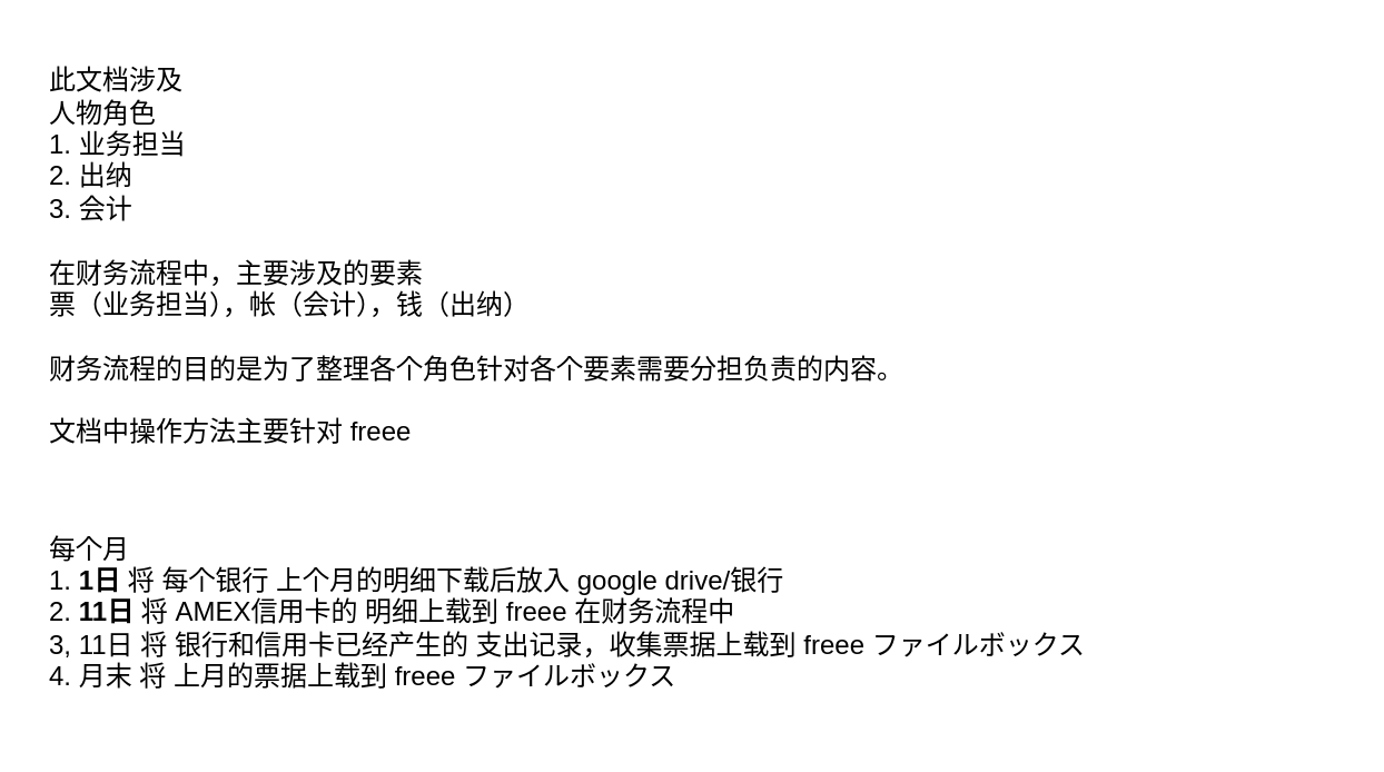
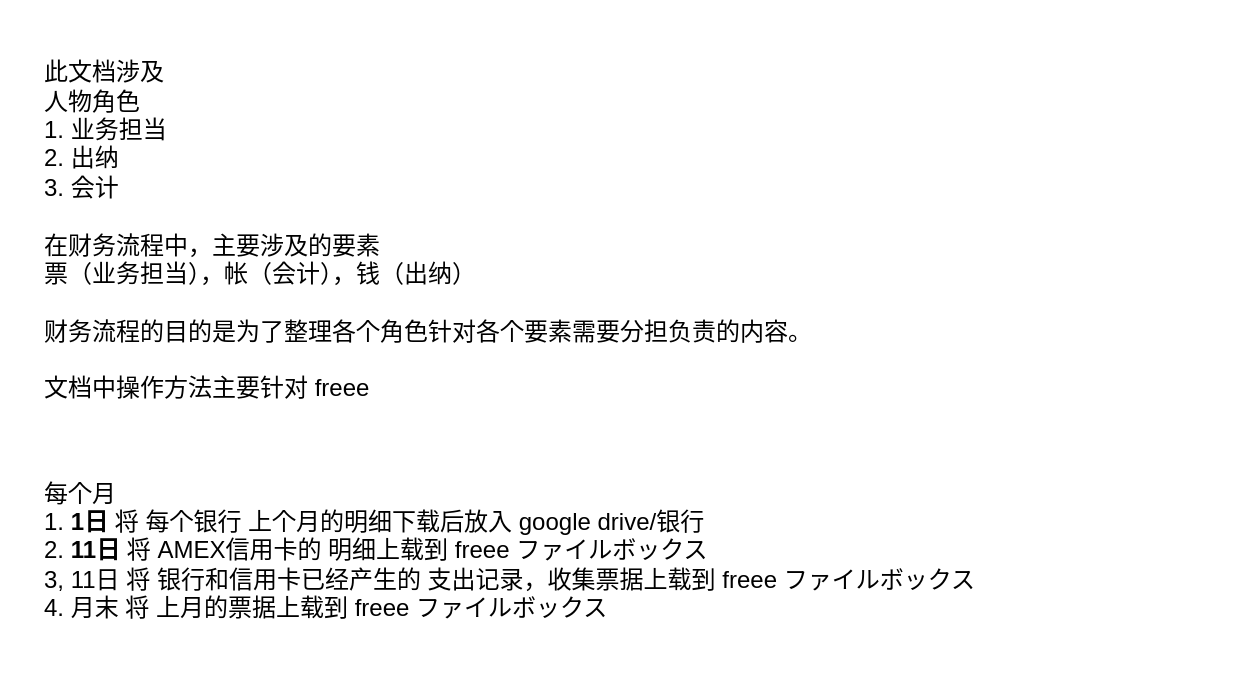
- <mxCell id="3" value="每个月&lt;br&gt;1. &lt;b&gt;1日&lt;/b&gt; 将 每个银行 上个月的明细下载后放入 google drive/银行&lt;br&gt;2. &lt;b&gt;11日 &lt;/b&gt;将 AMEX信用卡的 明细上载到 freee 在财务流程中&lt;br&gt;3, 11日 将 银行和信用卡已经产生的 支出记录，收集票据上载到 freee ファイルボックス&lt;br&gt;4. 月末 将 上月的票据上载到 freee ファイルボックス" style="text;html=1;strokeColor=none;fillColor=none;align=left;verticalAlign=middle;whiteSpace=wrap;rounded=0;" parent="1" vertex="1"><mxGeometry x="20" y="225" width="580" height="100" as="geometry" /></mxCell>
+ <mxCell id="3" value="每个月&lt;br&gt;1. &lt;b&gt;1日&lt;/b&gt; 将 每个银行 上个月的明细下载后放入 google drive/银行&lt;br&gt;2. &lt;b&gt;11日 &lt;/b&gt;将 AMEX信用卡的 明细上载到 freee ファイルボックス&lt;br&gt;3, 11日 将 银行和信用卡已经产生的 支出记录，收集票据上载到 freee ファイルボックス&lt;br&gt;4. 月末 将 上月的票据上载到 freee ファイルボックス" style="text;html=1;strokeColor=none;fillColor=none;align=left;verticalAlign=middle;whiteSpace=wrap;rounded=0;" parent="1" vertex="1"><mxGeometry x="20" y="225" width="580" height="100" as="geometry" /></mxCell>
